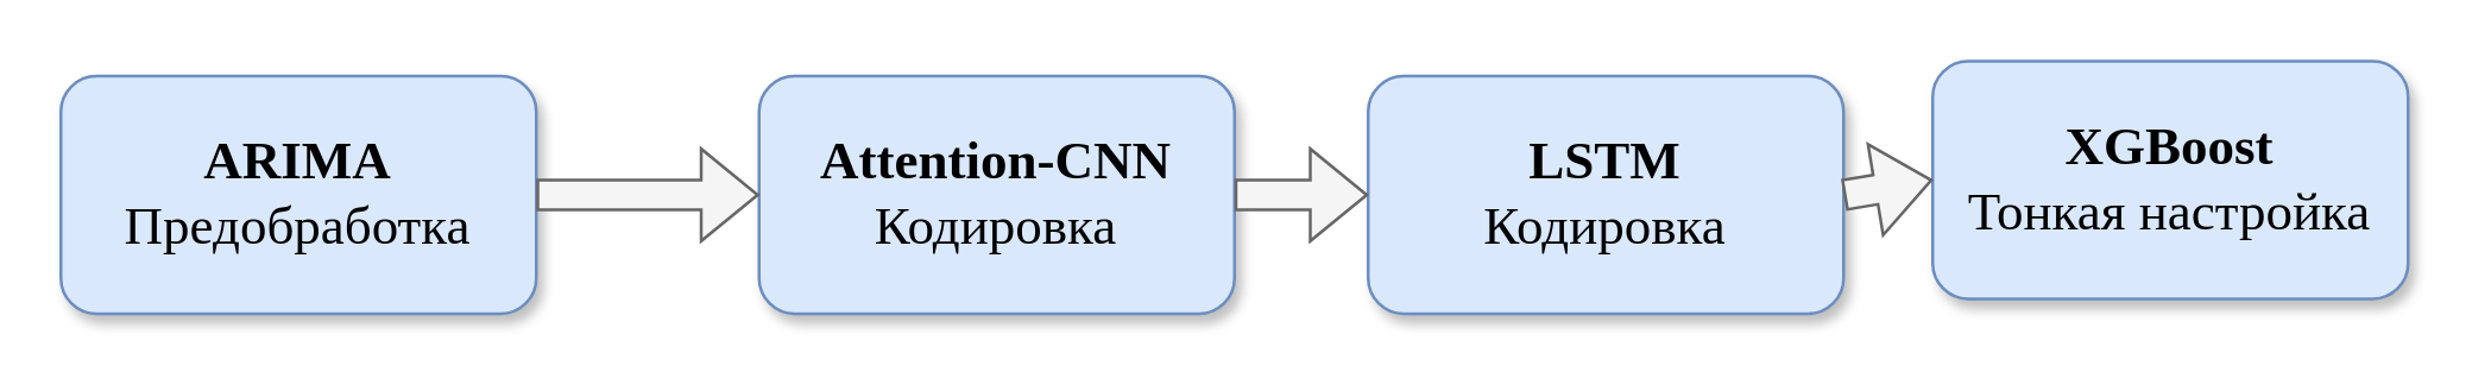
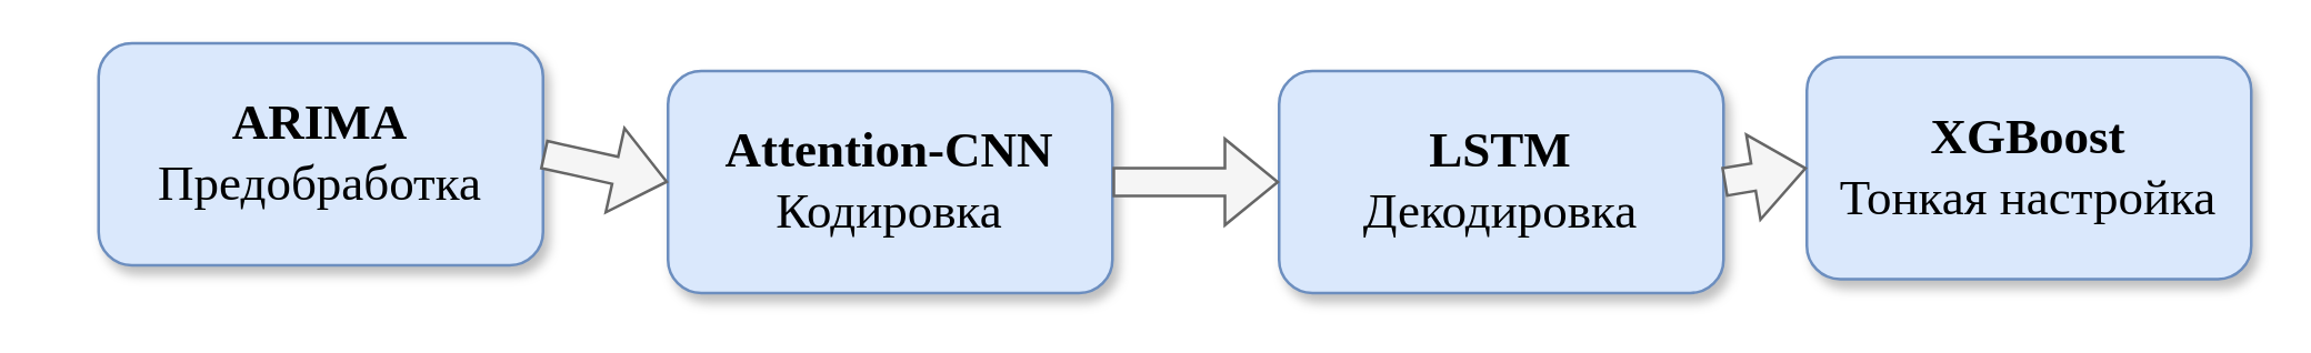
- <mxCell id="2" value="&lt;font face=&quot;Times New Roman&quot; style=&quot;font-size: 18px;&quot;&gt;&lt;b&gt;ARIMA&lt;br&gt;&lt;/b&gt;Предобработка&lt;br&gt;&lt;/font&gt;" style="rounded=1;whiteSpace=wrap;html=1;fillColor=#dae8fc;strokeColor=#6c8ebf;shadow=1;glass=0;sketch=0;" vertex="1" parent="1"><mxGeometry y="25" width="160" height="80" as="geometry" x="20" /></mxCell>
+ <mxCell id="2" value="&lt;font face=&quot;Times New Roman&quot; style=&quot;font-size: 18px;&quot;&gt;&lt;b&gt;ARIMA&lt;br&gt;&lt;/b&gt;Предобработка&lt;br&gt;&lt;/font&gt;" style="rounded=1;whiteSpace=wrap;html=1;fillColor=#dae8fc;strokeColor=#6c8ebf;shadow=1;glass=0;sketch=0;" vertex="1" parent="1"><mxGeometry x="35" y="15" width="160" height="80" as="geometry" /></mxCell>
- <mxCell id="3" value="&lt;font face=&quot;Times New Roman&quot; style=&quot;font-size: 18px;&quot;&gt;&lt;b&gt;Attention-CNN&lt;br&gt;&lt;/b&gt;Кодировка&lt;br&gt;&lt;/font&gt;" style="rounded=1;whiteSpace=wrap;html=1;fillColor=#dae8fc;strokeColor=#6c8ebf;shadow=1;" vertex="1" parent="1"><mxGeometry x="255" y="25" width="160" height="80" as="geometry" /></mxCell>
+ <mxCell id="3" value="&lt;font face=&quot;Times New Roman&quot; style=&quot;font-size: 18px;&quot;&gt;&lt;b&gt;Attention-CNN&lt;br&gt;&lt;/b&gt;Кодировка&lt;br&gt;&lt;/font&gt;" style="rounded=1;whiteSpace=wrap;html=1;fillColor=#dae8fc;strokeColor=#6c8ebf;shadow=1;" vertex="1" parent="1"><mxGeometry x="240" y="25" width="160" height="80" as="geometry" /></mxCell>
- <mxCell id="4" value="&lt;font face=&quot;Times New Roman&quot; style=&quot;font-size: 18px;&quot;&gt;&lt;b&gt;LSTM&lt;/b&gt;&lt;br&gt;Кодировка&lt;br&gt;&lt;/font&gt;" style="rounded=1;whiteSpace=wrap;html=1;fillColor=#dae8fc;strokeColor=#6c8ebf;shadow=1;" vertex="1" parent="1"><mxGeometry x="460" y="25" width="160" height="80" as="geometry" /></mxCell>
+ <mxCell id="4" value="&lt;font face=&quot;Times New Roman&quot; style=&quot;font-size: 18px;&quot;&gt;&lt;b&gt;LSTM&lt;/b&gt;&lt;br&gt;Декодировка&lt;br&gt;&lt;/font&gt;" style="rounded=1;whiteSpace=wrap;html=1;fillColor=#dae8fc;strokeColor=#6c8ebf;shadow=1;" vertex="1" parent="1"><mxGeometry x="460" y="25" width="160" height="80" as="geometry" /></mxCell>
